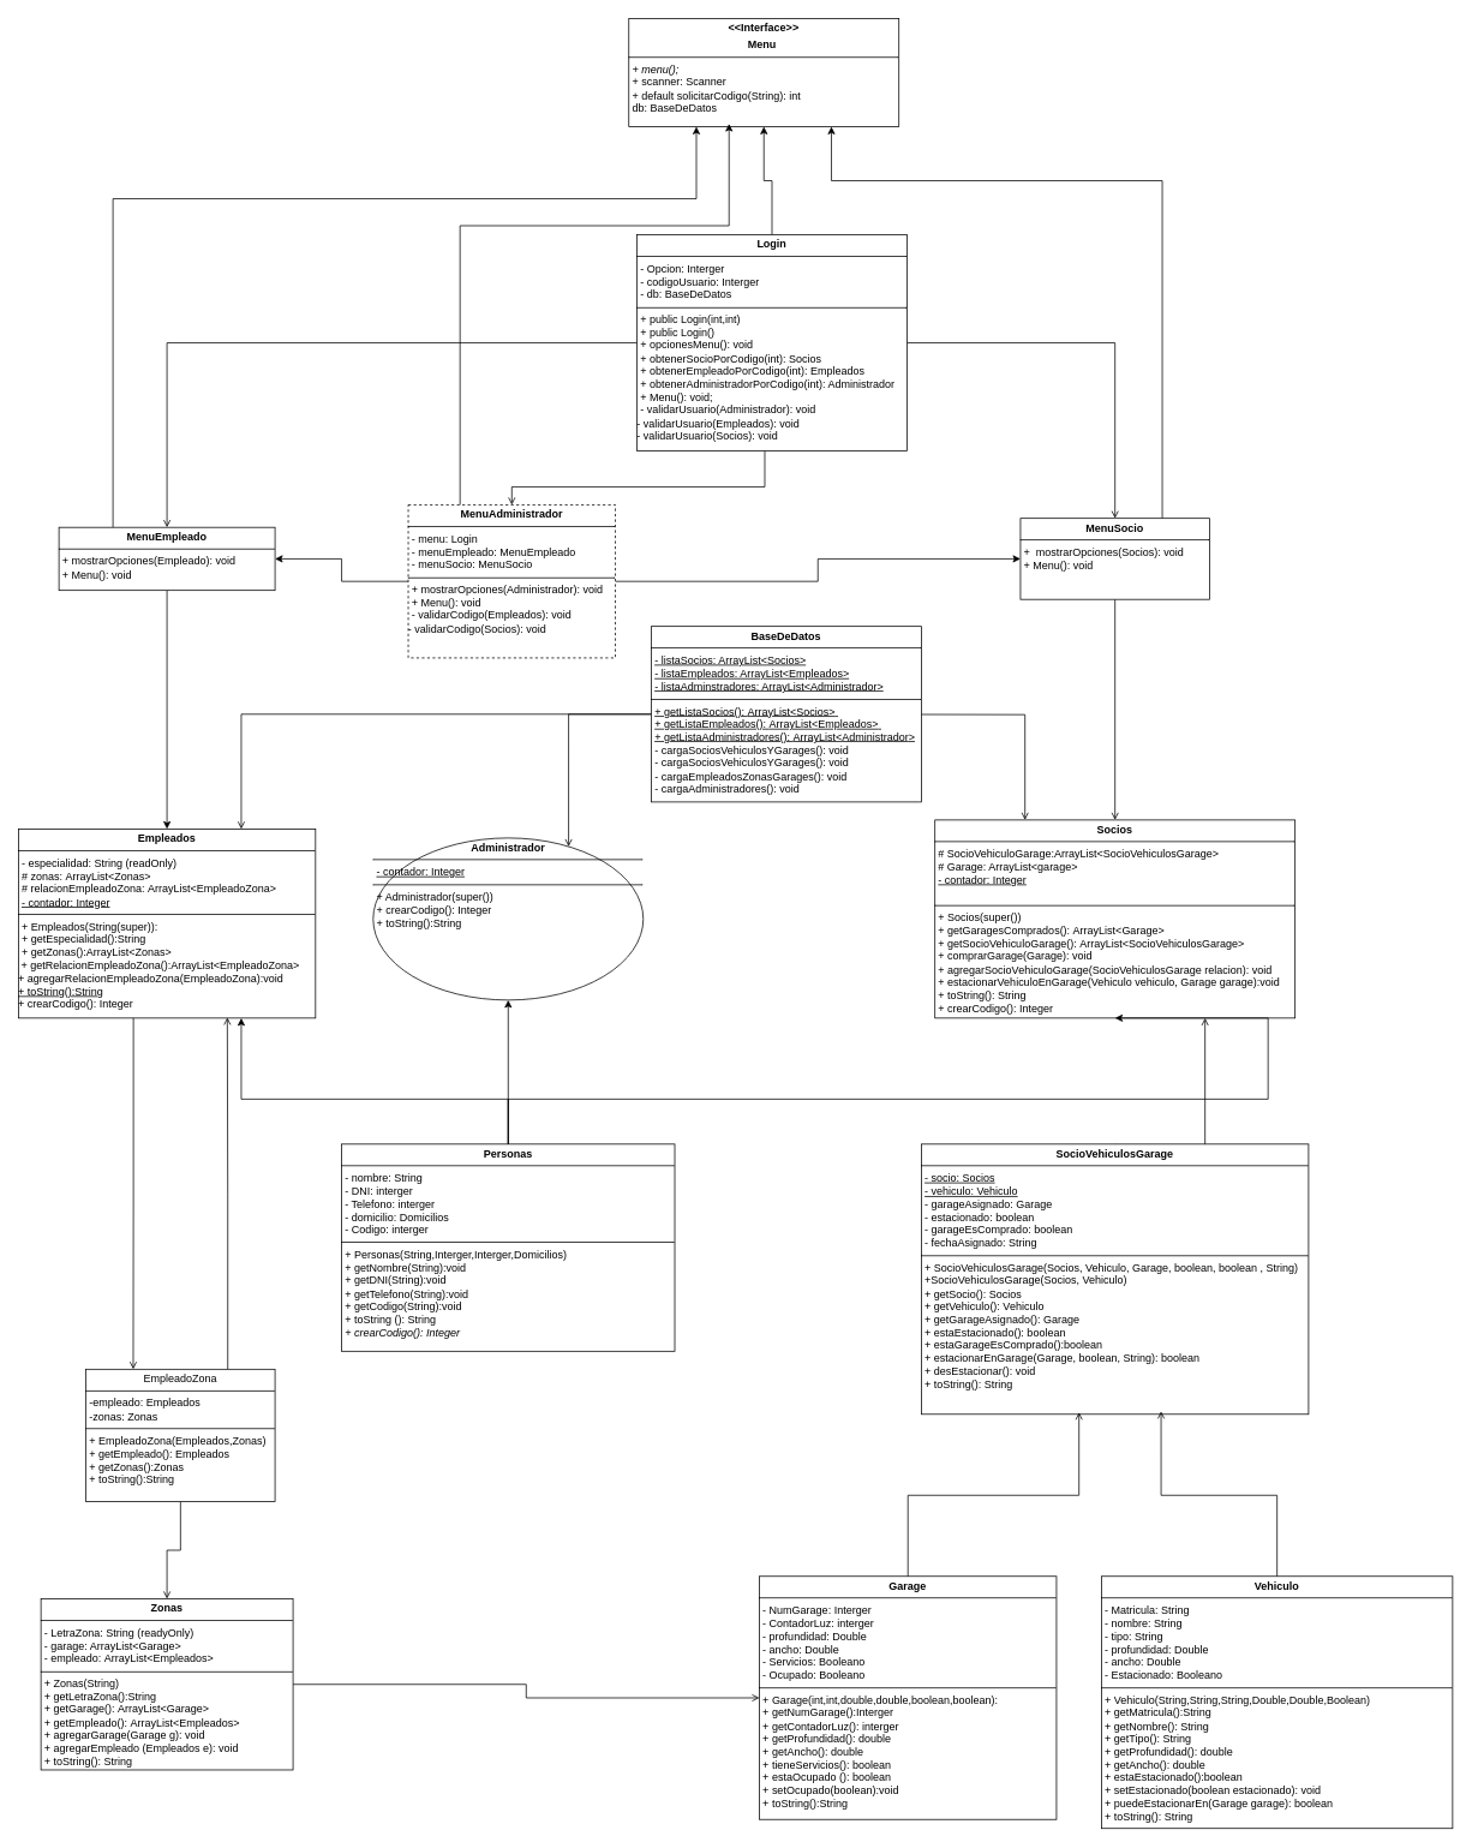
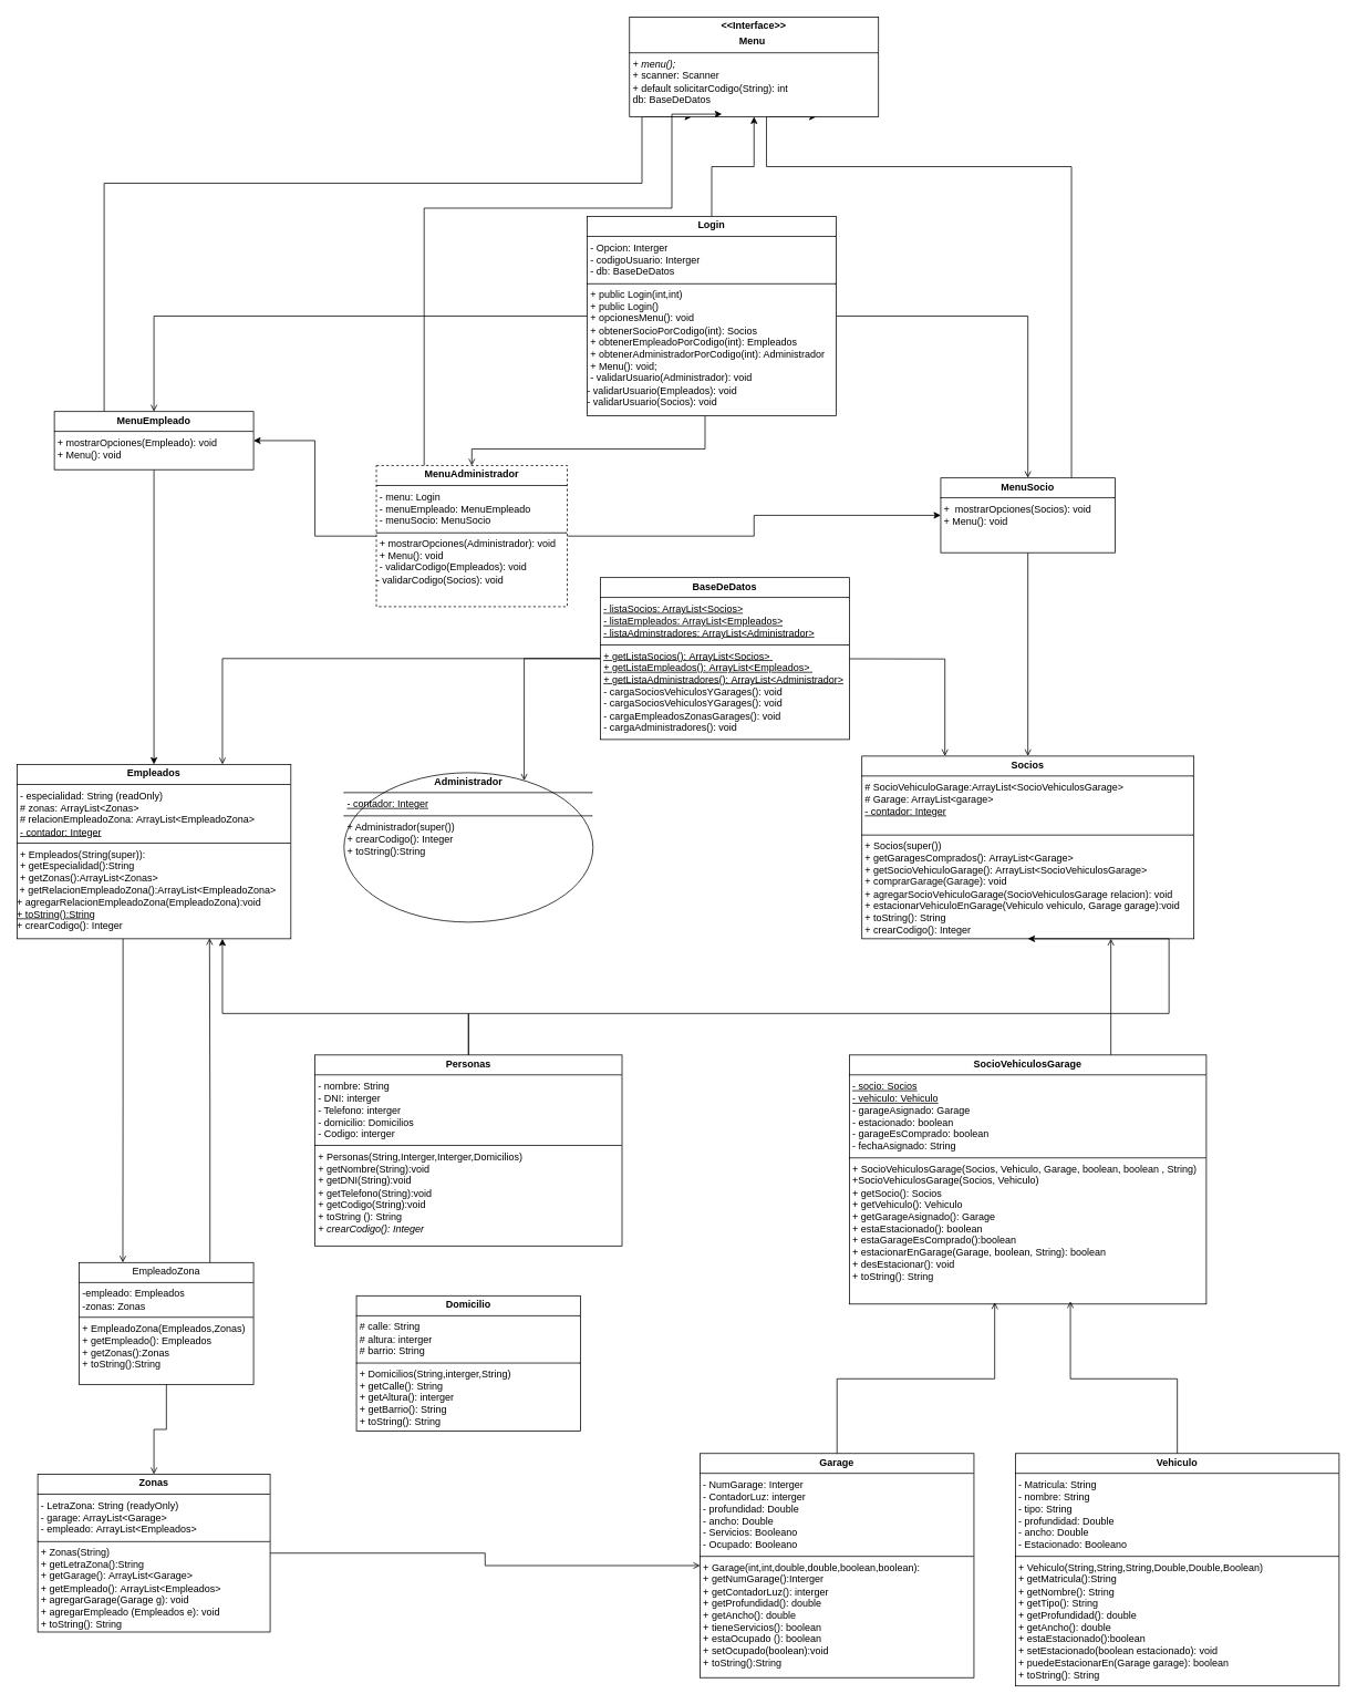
- <mxCell id="41" value="&lt;p style=&quot;margin:0px;margin-top:4px;text-align:center;&quot;&gt;&lt;b&gt;&amp;lt;&amp;lt;Interface&amp;gt;&amp;gt;&lt;/b&gt;&lt;/p&gt;&lt;p style=&quot;margin:0px;margin-top:4px;text-align:center;&quot;&gt;&lt;b&gt;Menu&amp;nbsp;&lt;/b&gt;&lt;/p&gt;&lt;hr size=&quot;1&quot; style=&quot;border-style:solid;&quot;&gt;&lt;p style=&quot;margin:0px;margin-left:4px;&quot;&gt;&lt;/p&gt;&lt;p style=&quot;margin:0px;margin-left:4px;&quot;&gt;&lt;i&gt;+ menu();&lt;/i&gt;&lt;/p&gt;&lt;p style=&quot;margin:0px;margin-left:4px;&quot;&gt;+ scanner: Scanner&lt;/p&gt;&lt;p style=&quot;margin:0px;margin-left:4px;&quot;&gt;+ default solicitarCodigo(String): int&lt;/p&gt;&lt;p style=&quot;margin:0px;margin-left:4px;&quot;&gt;db: BaseDeDatos&lt;/p&gt;&lt;p style=&quot;margin:0px;margin-left:4px;&quot;&gt;&lt;span style=&quot;background-color: transparent; color: light-dark(rgb(0, 0, 0), rgb(255, 255, 255));&quot;&gt;&lt;br&gt;&lt;/span&gt;&lt;/p&gt;" style="verticalAlign=top;align=left;overflow=fill;html=1;whiteSpace=wrap;" vertex="1" parent="1"><mxGeometry x="698" y="20" width="300" height="120" as="geometry" /></mxCell>
+ <mxCell id="41" value="&lt;p style=&quot;margin:0px;margin-top:4px;text-align:center;&quot;&gt;&lt;b&gt;&amp;lt;&amp;lt;Interface&amp;gt;&amp;gt;&lt;/b&gt;&lt;/p&gt;&lt;p style=&quot;margin:0px;margin-top:4px;text-align:center;&quot;&gt;&lt;b&gt;Menu&amp;nbsp;&lt;/b&gt;&lt;/p&gt;&lt;hr size=&quot;1&quot; style=&quot;border-style:solid;&quot;&gt;&lt;p style=&quot;margin:0px;margin-left:4px;&quot;&gt;&lt;/p&gt;&lt;p style=&quot;margin:0px;margin-left:4px;&quot;&gt;&lt;i&gt;+ menu();&lt;/i&gt;&lt;/p&gt;&lt;p style=&quot;margin:0px;margin-left:4px;&quot;&gt;+ scanner: Scanner&lt;/p&gt;&lt;p style=&quot;margin:0px;margin-left:4px;&quot;&gt;+ default solicitarCodigo(String): int&lt;/p&gt;&lt;p style=&quot;margin:0px;margin-left:4px;&quot;&gt;db: BaseDeDatos&lt;/p&gt;&lt;p style=&quot;margin:0px;margin-left:4px;&quot;&gt;&lt;span style=&quot;background-color: transparent; color: light-dark(rgb(0, 0, 0), rgb(255, 255, 255));&quot;&gt;&lt;br&gt;&lt;/span&gt;&lt;/p&gt;" style="verticalAlign=top;align=left;overflow=fill;html=1;whiteSpace=wrap;" vertex="1" parent="1"><mxGeometry x="758" y="20" width="300" height="120" as="geometry" /></mxCell>
- <mxCell id="27" value="&lt;p style=&quot;margin:0px;margin-top:4px;text-align:center;&quot;&gt;&lt;b&gt;MenuEmpleado&lt;/b&gt;&lt;/p&gt;&lt;hr size=&quot;1&quot; style=&quot;border-style:solid;&quot;&gt;&lt;p style=&quot;margin:0px;margin-left:4px;&quot;&gt;&lt;/p&gt;&lt;p style=&quot;margin:0px;margin-left:4px;&quot;&gt;+ mostrarOpciones(Empleado): void&lt;/p&gt;&lt;p style=&quot;margin:0px;margin-left:4px;&quot;&gt;+ Menu(): void&lt;/p&gt;" style="verticalAlign=top;align=left;overflow=fill;html=1;whiteSpace=wrap;" parent="1" vertex="1"><mxGeometry x="65" y="585" width="240" height="70" as="geometry" /></mxCell>
+ <mxCell id="27" value="&lt;p style=&quot;margin:0px;margin-top:4px;text-align:center;&quot;&gt;&lt;b&gt;MenuEmpleado&lt;/b&gt;&lt;/p&gt;&lt;hr size=&quot;1&quot; style=&quot;border-style:solid;&quot;&gt;&lt;p style=&quot;margin:0px;margin-left:4px;&quot;&gt;&lt;/p&gt;&lt;p style=&quot;margin:0px;margin-left:4px;&quot;&gt;+ mostrarOpciones(Empleado): void&lt;/p&gt;&lt;p style=&quot;margin:0px;margin-left:4px;&quot;&gt;+ Menu(): void&lt;/p&gt;" style="verticalAlign=top;align=left;overflow=fill;html=1;whiteSpace=wrap;" parent="1" vertex="1"><mxGeometry x="65" y="495" width="240" height="70" as="geometry" /></mxCell>
- <mxCell id="2" style="edgeStyle=orthogonalEdgeStyle;rounded=0;orthogonalLoop=1;jettySize=auto;html=1;exitX=0.5;exitY=0;exitDx=0;exitDy=0;entryX=0.5;entryY=1;entryDx=0;entryDy=0;endArrow=classic;endFill=1;" edge="1" parent="1" source="3" target="34"><mxGeometry relative="1" as="geometry" /></mxCell>
+ <mxCell id="16" value="&lt;p style=&quot;margin:0px;margin-top:4px;text-align:center;&quot;&gt;&lt;b&gt;Domicilio&lt;/b&gt;&lt;/p&gt;&lt;hr size=&quot;1&quot; style=&quot;border-style:solid;&quot;&gt;&lt;p style=&quot;margin:0px;margin-left:4px;&quot;&gt;# calle: String&lt;/p&gt;&lt;p style=&quot;margin:0px;margin-left:4px;&quot;&gt;# altura: interger&lt;/p&gt;&lt;p style=&quot;margin:0px;margin-left:4px;&quot;&gt;# barrio: String&lt;br&gt;&lt;/p&gt;&lt;hr size=&quot;1&quot; style=&quot;border-style:solid;&quot;&gt;&lt;p style=&quot;margin:0px;margin-left:4px;&quot;&gt;+ Domicilios(String,interger,String)&lt;/p&gt;&lt;p style=&quot;margin:0px;margin-left:4px;&quot;&gt;+ getCalle(): String&lt;/p&gt;&lt;p style=&quot;margin:0px;margin-left:4px;&quot;&gt;+ getAltura(): interger&lt;/p&gt;&lt;p style=&quot;margin:0px;margin-left:4px;&quot;&gt;+ getBarrio(): String&lt;/p&gt;&lt;p style=&quot;margin:0px;margin-left:4px;&quot;&gt;+ toString(): String&lt;/p&gt;" style="verticalAlign=top;align=left;overflow=fill;html=1;whiteSpace=wrap;" parent="1" vertex="1"><mxGeometry x="429" y="1560" width="270" height="163" as="geometry" /></mxCell>
